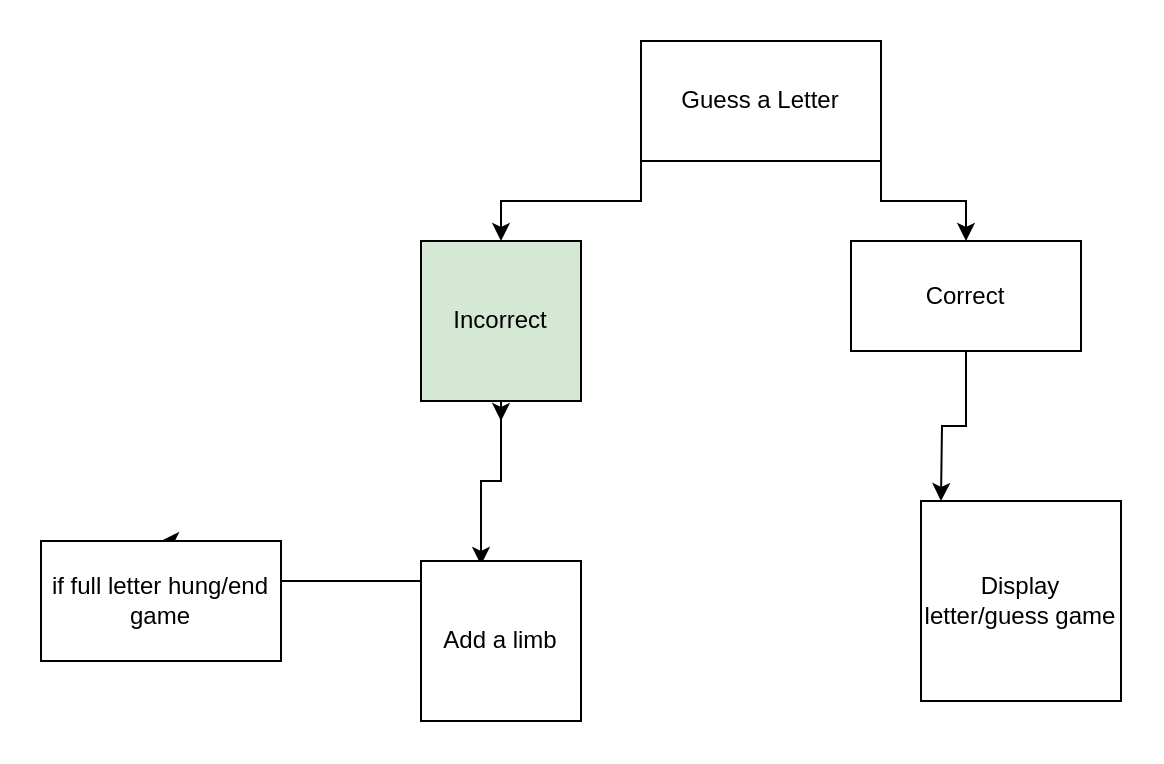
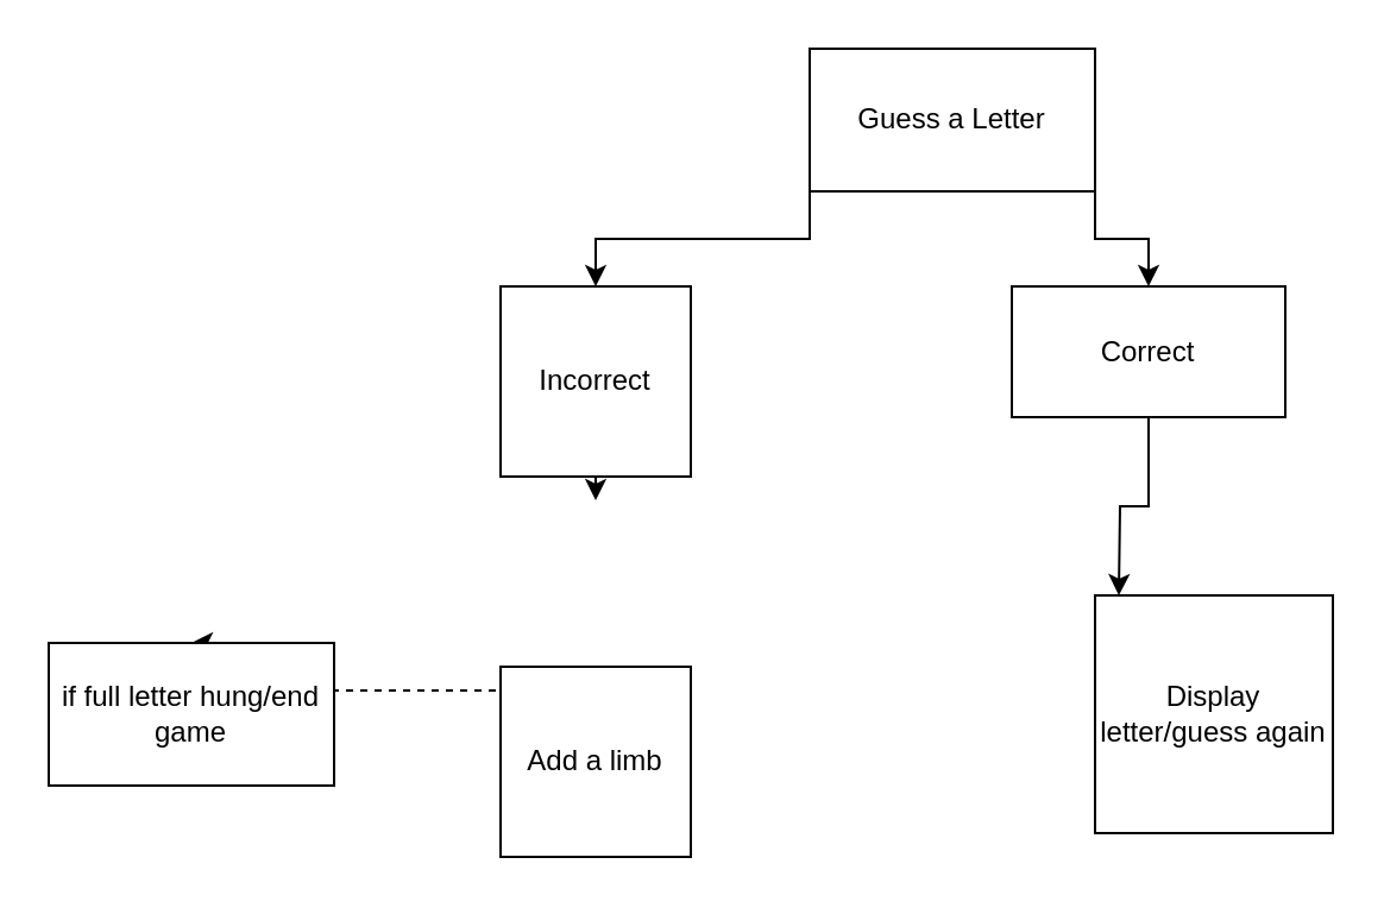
- <mxCell id="4" value="Guess a Letter" style="rounded=0;whiteSpace=wrap;html=1;" vertex="1" parent="1"><mxGeometry x="320" y="20" width="120" height="60" as="geometry" /></mxCell>
+ <mxCell id="4" value="Guess a Letter" style="rounded=0;whiteSpace=wrap;html=1;" vertex="1" parent="1"><mxGeometry x="340" y="20" width="120" height="60" as="geometry" /></mxCell>
- <mxCell id="7" value="Incorrect" style="whiteSpace=wrap;html=1;aspect=fixed;fillColor=#d5e8d4;" vertex="1" parent="1"><mxGeometry x="210" y="120" width="80" height="80" as="geometry" /></mxCell>
+ <mxCell id="7" value="Incorrect" style="whiteSpace=wrap;html=1;aspect=fixed;" vertex="1" parent="1"><mxGeometry x="210" y="120" width="80" height="80" as="geometry" /></mxCell>
- <mxCell id="6" style="edgeStyle=orthogonalEdgeStyle;rounded=0;orthogonalLoop=1;jettySize=auto;html=1;entryX=0.375;entryY=0.025;entryDx=0;entryDy=0;entryPerimeter=0;" edge="1" parent="1" source="7" target="11"><mxGeometry relative="1" as="geometry" /></mxCell>
- <mxCell id="10" style="edgeStyle=orthogonalEdgeStyle;rounded=0;orthogonalLoop=1;jettySize=auto;html=1;exitX=0;exitY=1;exitDx=0;exitDy=0;entryX=0.5;entryY=0;entryDx=0;entryDy=0;" edge="1" parent="1" source="11" target="12"><mxGeometry relative="1" as="geometry"><Array as="points"><mxPoint x="210" y="290" /><mxPoint x="100" y="290" /></Array></mxGeometry></mxCell>
+ <mxCell id="10" style="edgeStyle=orthogonalEdgeStyle;rounded=0;orthogonalLoop=1;jettySize=auto;html=1;exitX=0;exitY=1;exitDx=0;exitDy=0;entryX=0.5;entryY=0;entryDx=0;entryDy=0;dashed=1;" edge="1" parent="1" source="11" target="12"><mxGeometry relative="1" as="geometry"><Array as="points"><mxPoint x="210" y="290" /><mxPoint x="100" y="290" /></Array></mxGeometry></mxCell>
- <mxCell id="13" value="Display letter/guess game" style="whiteSpace=wrap;html=1;aspect=fixed;" vertex="1" parent="1"><mxGeometry x="460" y="250" width="100" height="100" as="geometry" /></mxCell>
+ <mxCell id="13" value="Display letter/guess again" style="whiteSpace=wrap;html=1;aspect=fixed;" vertex="1" parent="1"><mxGeometry x="460" y="250" width="100" height="100" as="geometry" /></mxCell>
